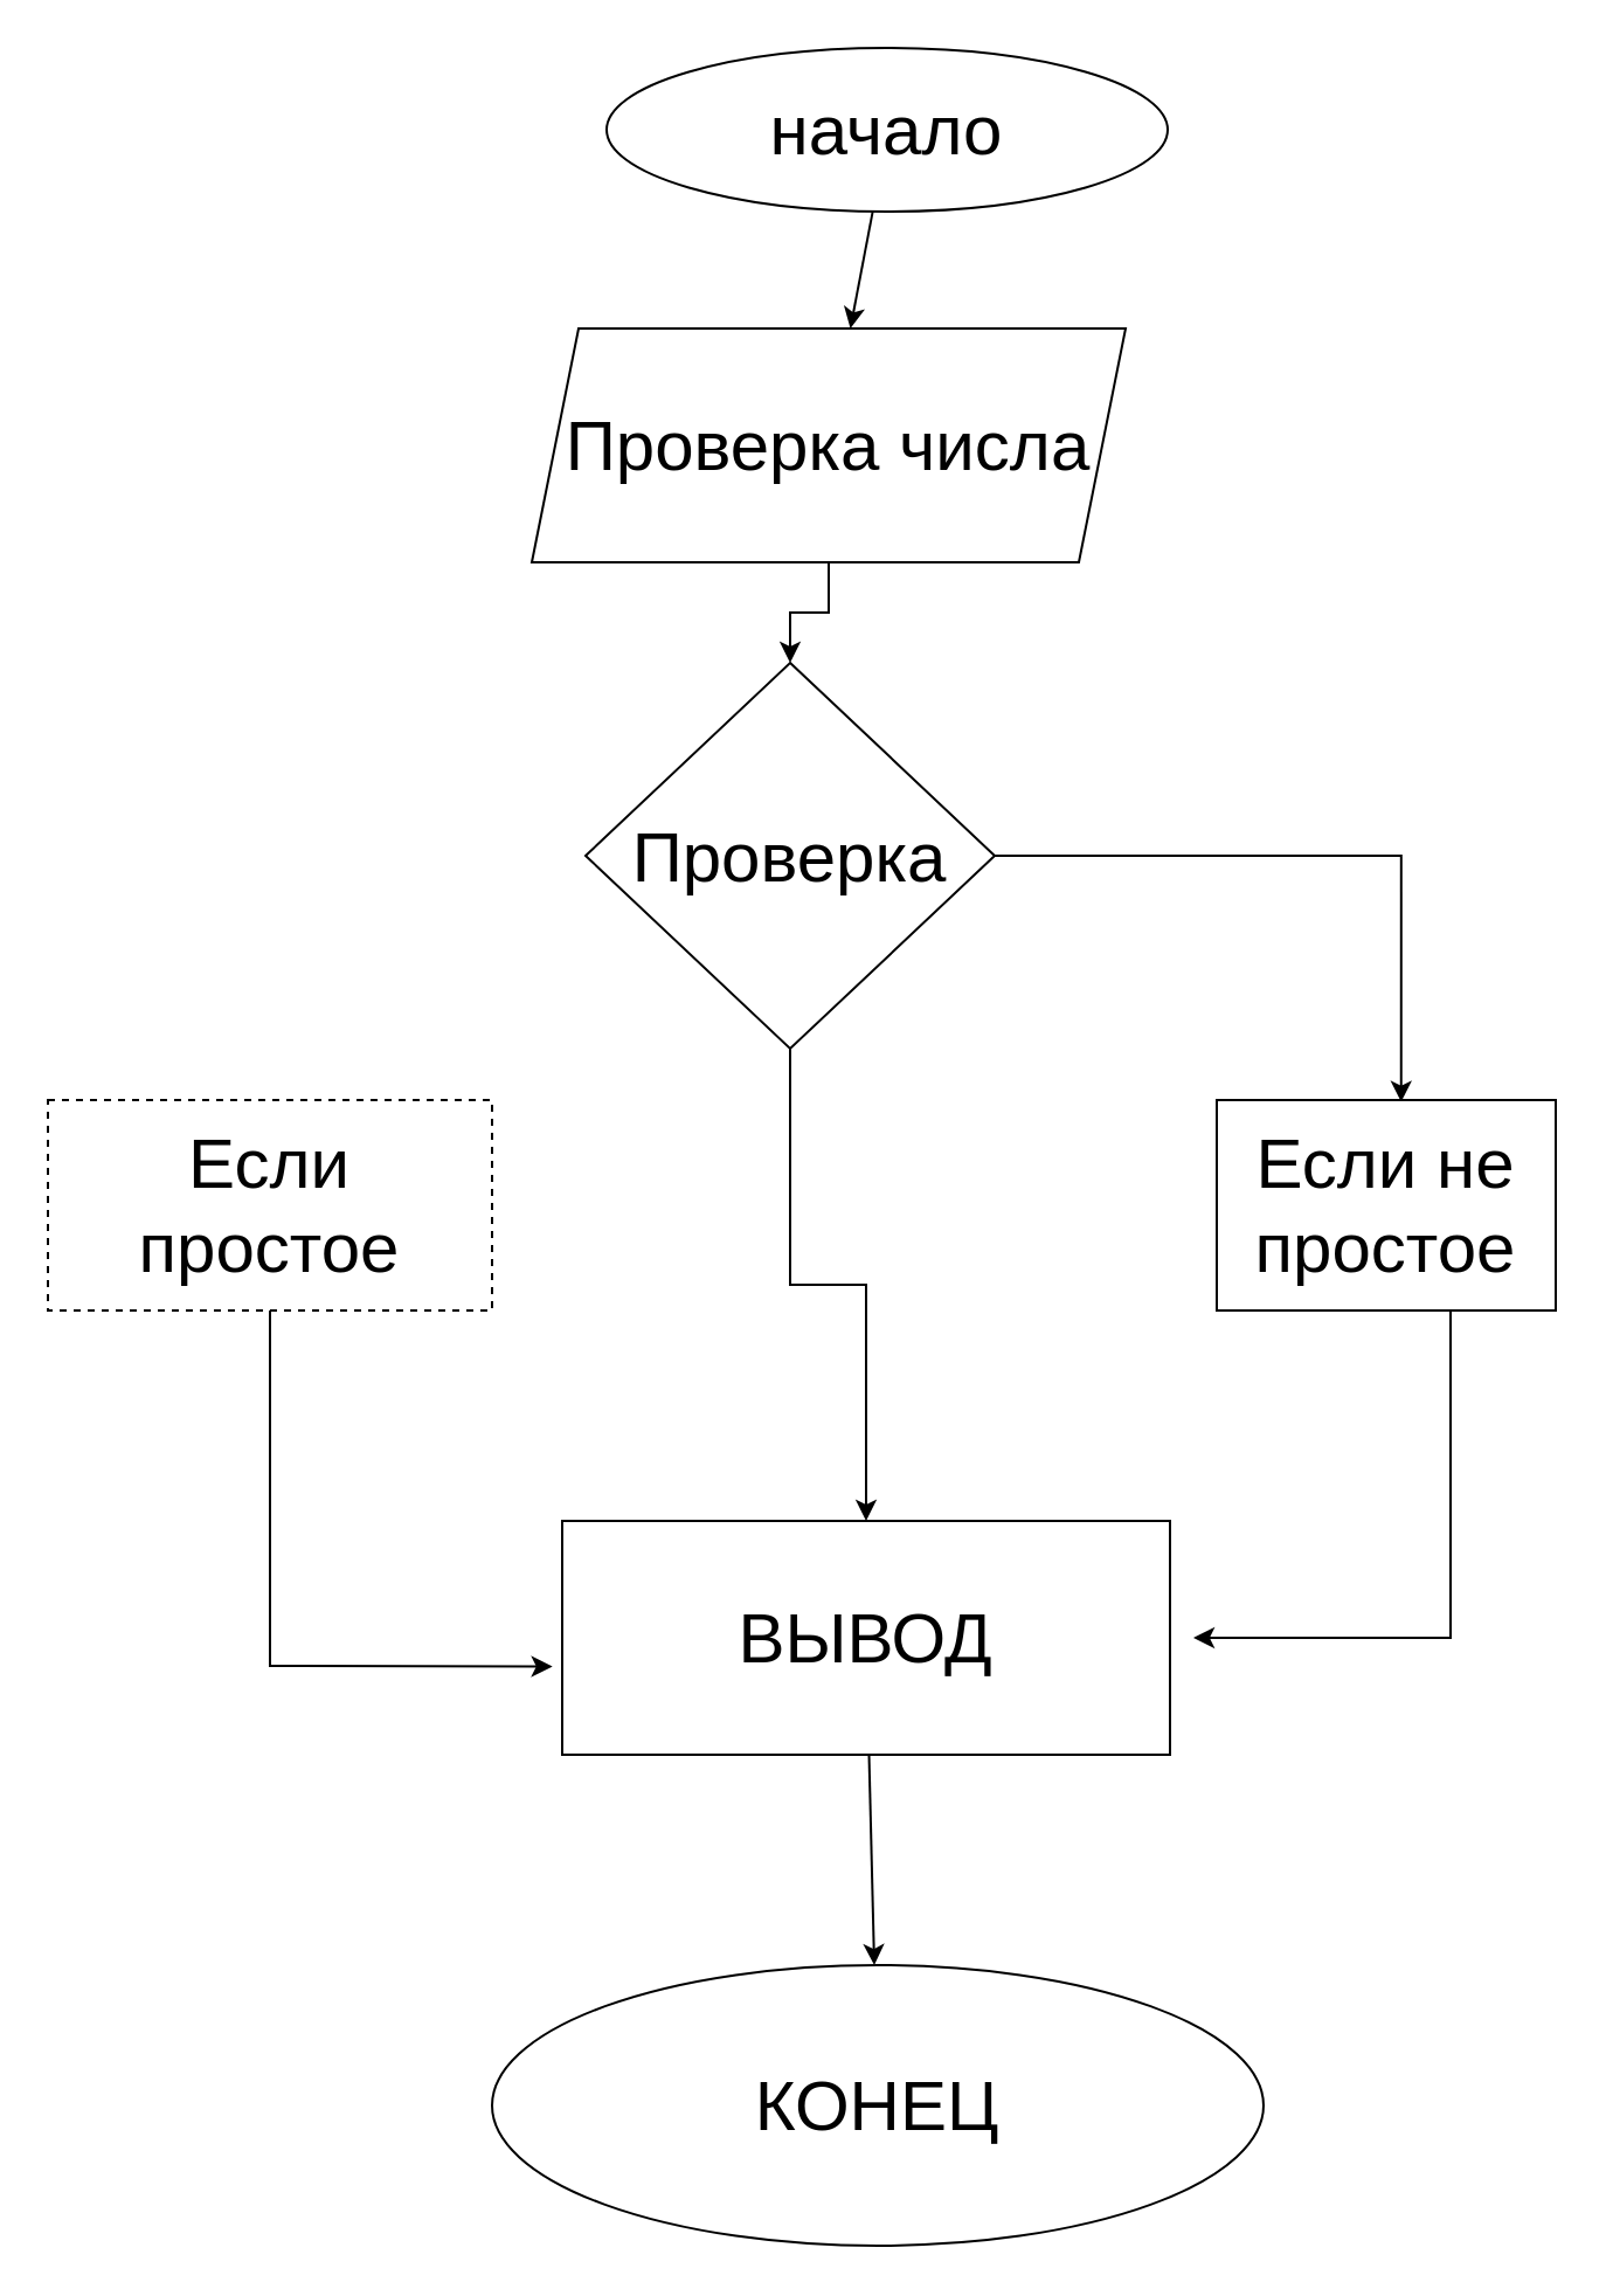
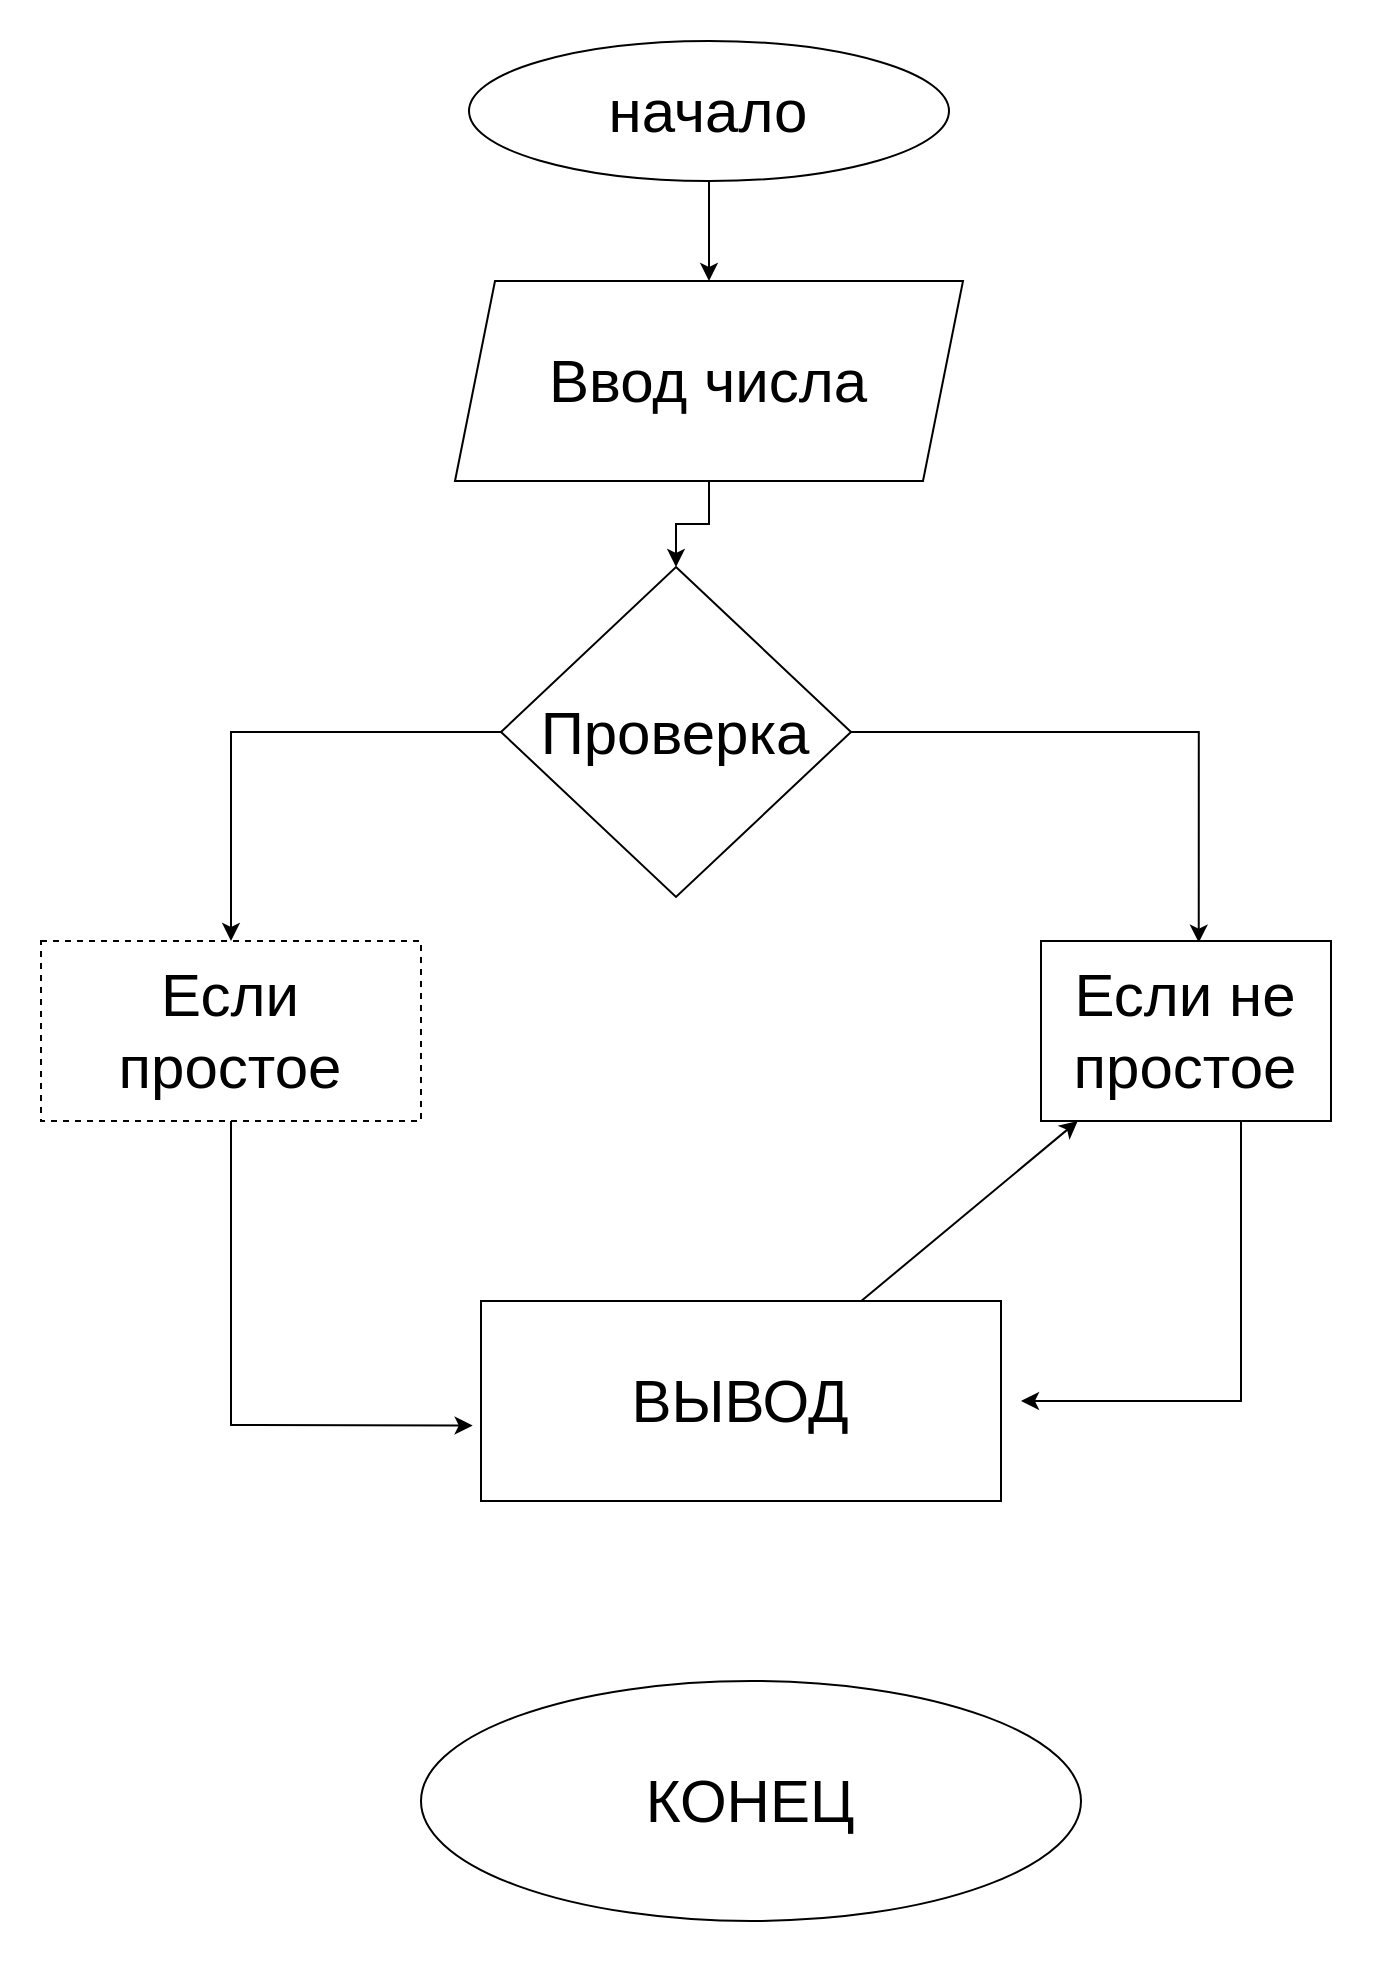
- <mxCell id="3" value="&lt;font style=&quot;font-size: 30px&quot;&gt;начало&lt;/font&gt;" style="ellipse;whiteSpace=wrap;html=1;" vertex="1" parent="1"><mxGeometry x="259" y="20" width="240" height="70" as="geometry" /></mxCell>
+ <mxCell id="3" value="&lt;font style=&quot;font-size: 30px&quot;&gt;начало&lt;/font&gt;" style="ellipse;whiteSpace=wrap;html=1;" vertex="1" parent="1"><mxGeometry x="234" y="20" width="240" height="70" as="geometry" /></mxCell>
- <mxCell id="5" value="&lt;font style=&quot;font-size: 30px&quot;&gt;Проверка числа&lt;/font&gt;" style="shape=parallelogram;perimeter=parallelogramPerimeter;whiteSpace=wrap;html=1;fixedSize=1;" vertex="1" parent="1"><mxGeometry x="227" y="140" width="254" height="100" as="geometry" /></mxCell>
+ <mxCell id="5" value="&lt;font style=&quot;font-size: 30px&quot;&gt;Ввод числа&lt;/font&gt;" style="shape=parallelogram;perimeter=parallelogramPerimeter;whiteSpace=wrap;html=1;fixedSize=1;" vertex="1" parent="1"><mxGeometry x="227" y="140" width="254" height="100" as="geometry" /></mxCell>
- <mxCell id="7" value="" style="edgeStyle=orthogonalEdgeStyle;rounded=0;orthogonalLoop=1;jettySize=auto;html=1;" edge="1" parent="1" source="8" target="14"><mxGeometry relative="1" as="geometry"><mxPoint x="170" y="383" as="targetPoint" /></mxGeometry></mxCell>
+ <mxCell id="7" value="" style="edgeStyle=orthogonalEdgeStyle;rounded=0;orthogonalLoop=1;jettySize=auto;html=1;entryX=0.5;entryY=0;entryDx=0;entryDy=0;" edge="1" parent="1" source="8" target="10"><mxGeometry relative="1" as="geometry"><mxPoint x="170" y="383" as="targetPoint" /></mxGeometry></mxCell>
- <mxCell id="13" value="" style="edgeStyle=none;rounded=0;orthogonalLoop=1;jettySize=auto;html=1;" edge="1" parent="1" source="14" target="15"><mxGeometry relative="1" as="geometry" /></mxCell>
+ <mxCell id="13" value="" style="edgeStyle=none;rounded=0;orthogonalLoop=1;jettySize=auto;html=1;" edge="1" parent="1" source="14" target="12"><mxGeometry relative="1" as="geometry" /></mxCell>
